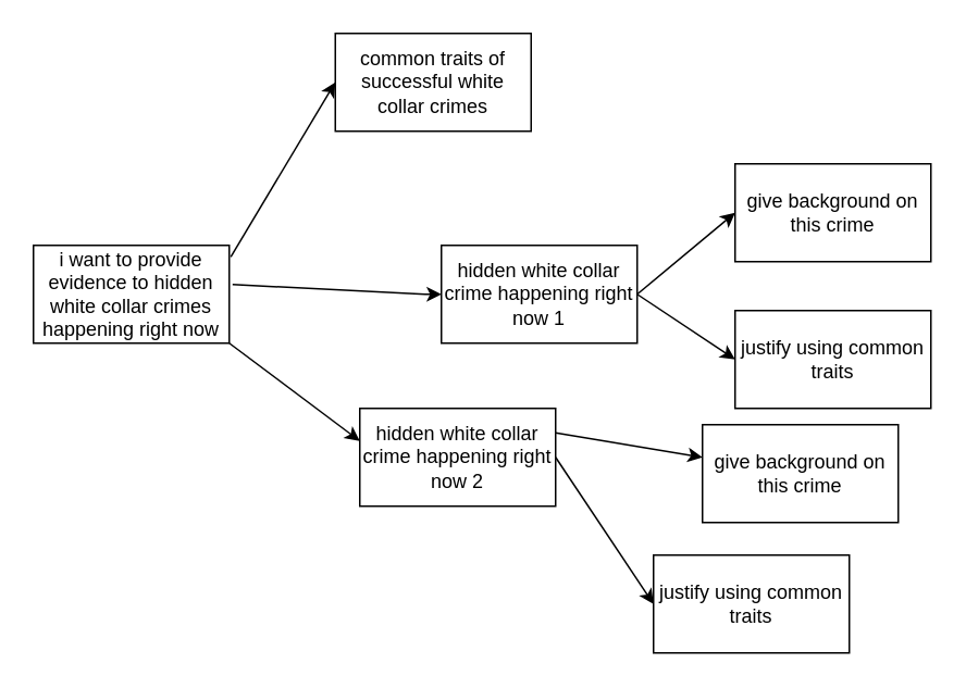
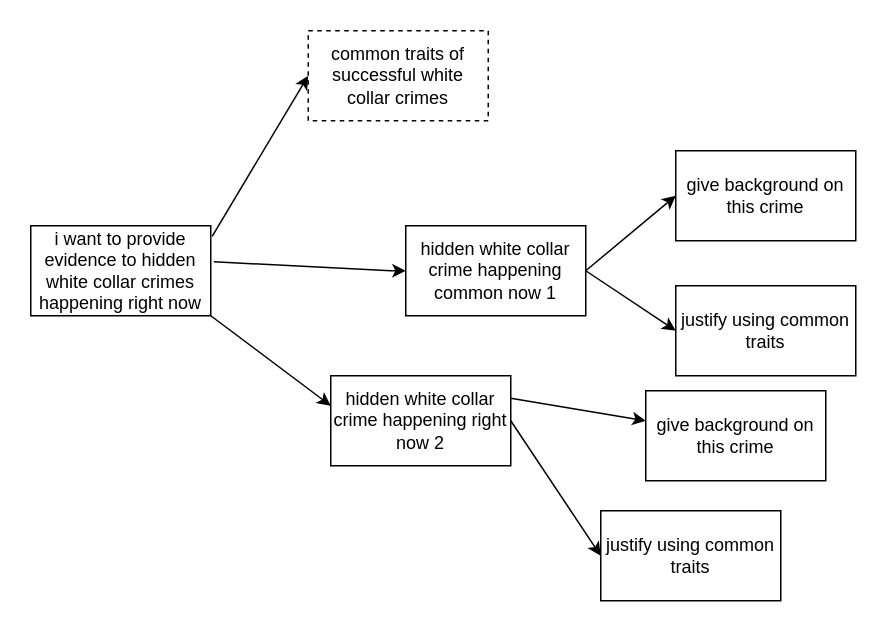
- <mxCell id="6" value="common traits of successful white collar crimes" style="rounded=0;whiteSpace=wrap;html=1;" vertex="1" parent="1"><mxGeometry x="205" y="20" width="120" height="60" as="geometry" /></mxCell>
+ <mxCell id="6" value="common traits of successful white collar crimes" style="rounded=0;whiteSpace=wrap;html=1;dashed=1;" vertex="1" parent="1"><mxGeometry x="205" y="20" width="120" height="60" as="geometry" /></mxCell>
- <mxCell id="7" value="hidden white collar crime happening right now 1" style="rounded=0;whiteSpace=wrap;html=1;" vertex="1" parent="1"><mxGeometry x="270" y="150" width="120" height="60" as="geometry" /></mxCell>
+ <mxCell id="7" value="hidden white collar crime happening common now 1" style="rounded=0;whiteSpace=wrap;html=1;" vertex="1" parent="1"><mxGeometry x="270" y="150" width="120" height="60" as="geometry" /></mxCell>
